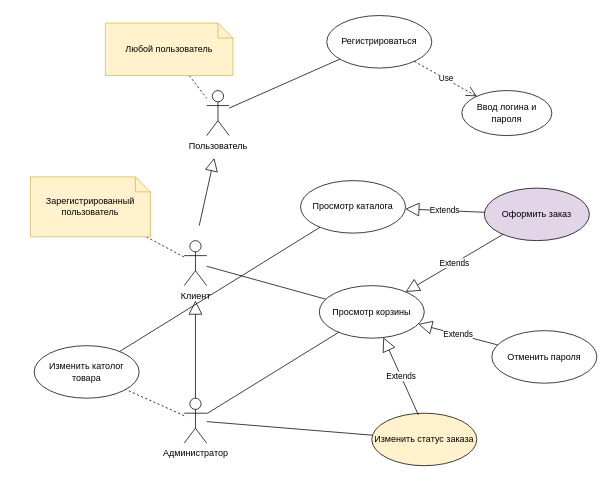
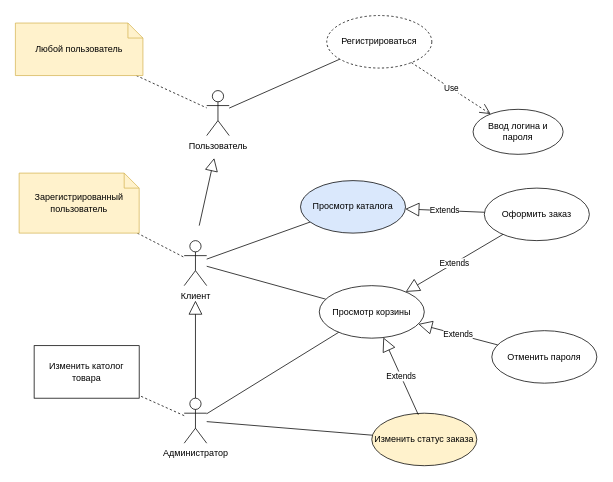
- <mxCell id="11" value="Регистрироваться" style="ellipse;whiteSpace=wrap;html=1;" parent="1" vertex="1"><mxGeometry x="435" y="20" width="140" height="70" as="geometry" /></mxCell>
+ <mxCell id="11" value="Регистрироваться" style="ellipse;whiteSpace=wrap;html=1;dashed=1;" parent="1" vertex="1"><mxGeometry x="435" y="20" width="140" height="70" as="geometry" /></mxCell>
- <mxCell id="9" value="Любой пользователь" style="shape=note;size=20;whiteSpace=wrap;html=1;fillColor=#fff2cc;strokeColor=#d6b656;" parent="1" vertex="1"><mxGeometry x="140" y="30" width="170" height="70" as="geometry" /></mxCell>
+ <mxCell id="9" value="Любой пользователь" style="shape=note;size=20;whiteSpace=wrap;html=1;fillColor=#fff2cc;strokeColor=#d6b656;" parent="1" vertex="1"><mxGeometry x="20" y="30" width="170" height="70" as="geometry" /></mxCell>
- <mxCell id="12" value="Ввод логина и пароля" style="ellipse;whiteSpace=wrap;html=1;" parent="1" vertex="1"><mxGeometry x="615" y="120" width="120" height="60" as="geometry" /></mxCell>
+ <mxCell id="12" value="Ввод логина и пароля" style="ellipse;whiteSpace=wrap;html=1;" parent="1" vertex="1"><mxGeometry x="630" y="145" width="120" height="60" as="geometry" /></mxCell>
- <mxCell id="6" value="Зарегистрированный пользователь" style="shape=note;size=20;whiteSpace=wrap;html=1;fillColor=#fff2cc;strokeColor=#d6b656;" parent="1" vertex="1"><mxGeometry x="40" y="235" width="160" height="80" as="geometry" /></mxCell>
+ <mxCell id="6" value="Зарегистрированный пользователь" style="shape=note;size=20;whiteSpace=wrap;html=1;fillColor=#fff2cc;strokeColor=#d6b656;" parent="1" vertex="1"><mxGeometry x="25" y="230" width="160" height="80" as="geometry" /></mxCell>
- <mxCell id="15" value="Просмотр каталога" style="ellipse;whiteSpace=wrap;html=1;" parent="1" vertex="1"><mxGeometry x="400" y="240" width="140" height="70" as="geometry" /></mxCell>
+ <mxCell id="15" value="Просмотр каталога" style="ellipse;whiteSpace=wrap;html=1;fillColor=#dae8fc;" parent="1" vertex="1"><mxGeometry x="400" y="240" width="140" height="70" as="geometry" /></mxCell>
- <mxCell id="25" value="Оформить заказ" style="ellipse;whiteSpace=wrap;html=1;fillColor=#e1d5e7;" parent="1" vertex="1"><mxGeometry x="645" y="250" width="140" height="70" as="geometry" /></mxCell>
+ <mxCell id="25" value="Оформить заказ" style="ellipse;whiteSpace=wrap;html=1;" parent="1" vertex="1"><mxGeometry x="645" y="250" width="140" height="70" as="geometry" /></mxCell>
- <mxCell id="14" style="edgeStyle=none;rounded=0;orthogonalLoop=1;jettySize=auto;html=1;endArrow=none;endFill=0;" parent="1" source="15" target="23" edge="1"><mxGeometry relative="1" as="geometry" /></mxCell>
+ <mxCell id="14" style="edgeStyle=none;rounded=0;orthogonalLoop=1;jettySize=auto;html=1;endArrow=none;endFill=0;" parent="1" source="15" target="5" edge="1"><mxGeometry relative="1" as="geometry" /></mxCell>
- <mxCell id="23" value="Изменить католог товара" style="ellipse;whiteSpace=wrap;html=1;" parent="1" vertex="1"><mxGeometry x="45" y="460" width="140" height="70" as="geometry" /></mxCell>
+ <mxCell id="23" value="Изменить католог товара" style="whiteSpace=wrap;html=1;rounded=0;" parent="1" vertex="1"><mxGeometry x="45" y="460" width="140" height="70" as="geometry" /></mxCell>
